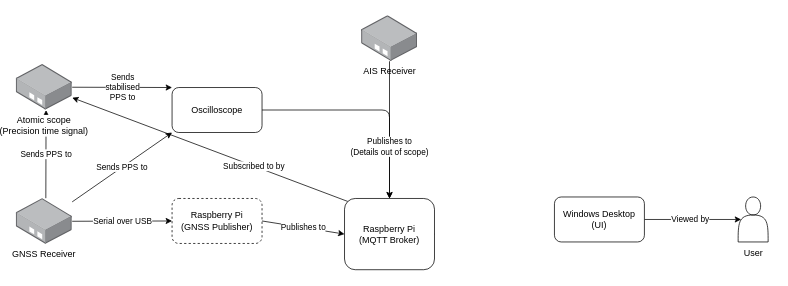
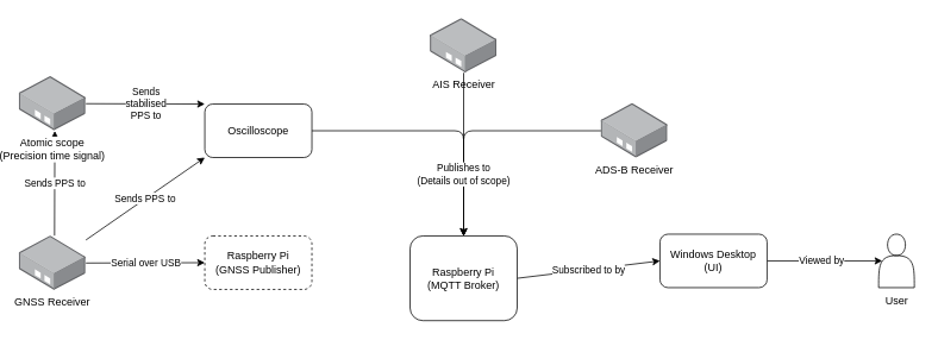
+ <mxCell id="11" value="" style="edgeStyle=orthogonalEdgeStyle;html=1;entryX=0.5;entryY=0;entryDx=0;entryDy=0;" edge="1" parent="1" source="12" target="3"><mxGeometry relative="1" as="geometry" /></mxCell>
+ <mxCell id="12" value="ADS-B&amp;nbsp;Receiver" style="points=[];aspect=fixed;html=1;align=center;shadow=0;dashed=0;image;image=img/lib/allied_telesis/media_converters/Media_Converter_Standalone.svg;" vertex="1" parent="1"><mxGeometry x="672" y="115.5" width="74.78" height="61" as="geometry" /></mxCell>
- <mxCell id="2" value="Subscribed to by" style="edgeStyle=none;html=1;exitX=1;exitY=0.5;exitDx=0;exitDy=0;" edge="1" parent="1" source="3" target="14"><mxGeometry relative="1" as="geometry" /></mxCell>
+ <mxCell id="2" value="Subscribed to by" style="edgeStyle=none;html=1;exitX=1;exitY=0.5;exitDx=0;exitDy=0;entryX=0;entryY=0.5;entryDx=0;entryDy=0;" edge="1" parent="1" source="3" target="19"><mxGeometry relative="1" as="geometry" /></mxCell>
- <mxCell id="8" value="Publishes to" style="edgeStyle=none;html=1;exitX=1;exitY=0.5;exitDx=0;exitDy=0;entryX=0;entryY=0.5;entryDx=0;entryDy=0;" edge="1" parent="1" source="9" target="3"><mxGeometry relative="1" as="geometry" /></mxCell>
